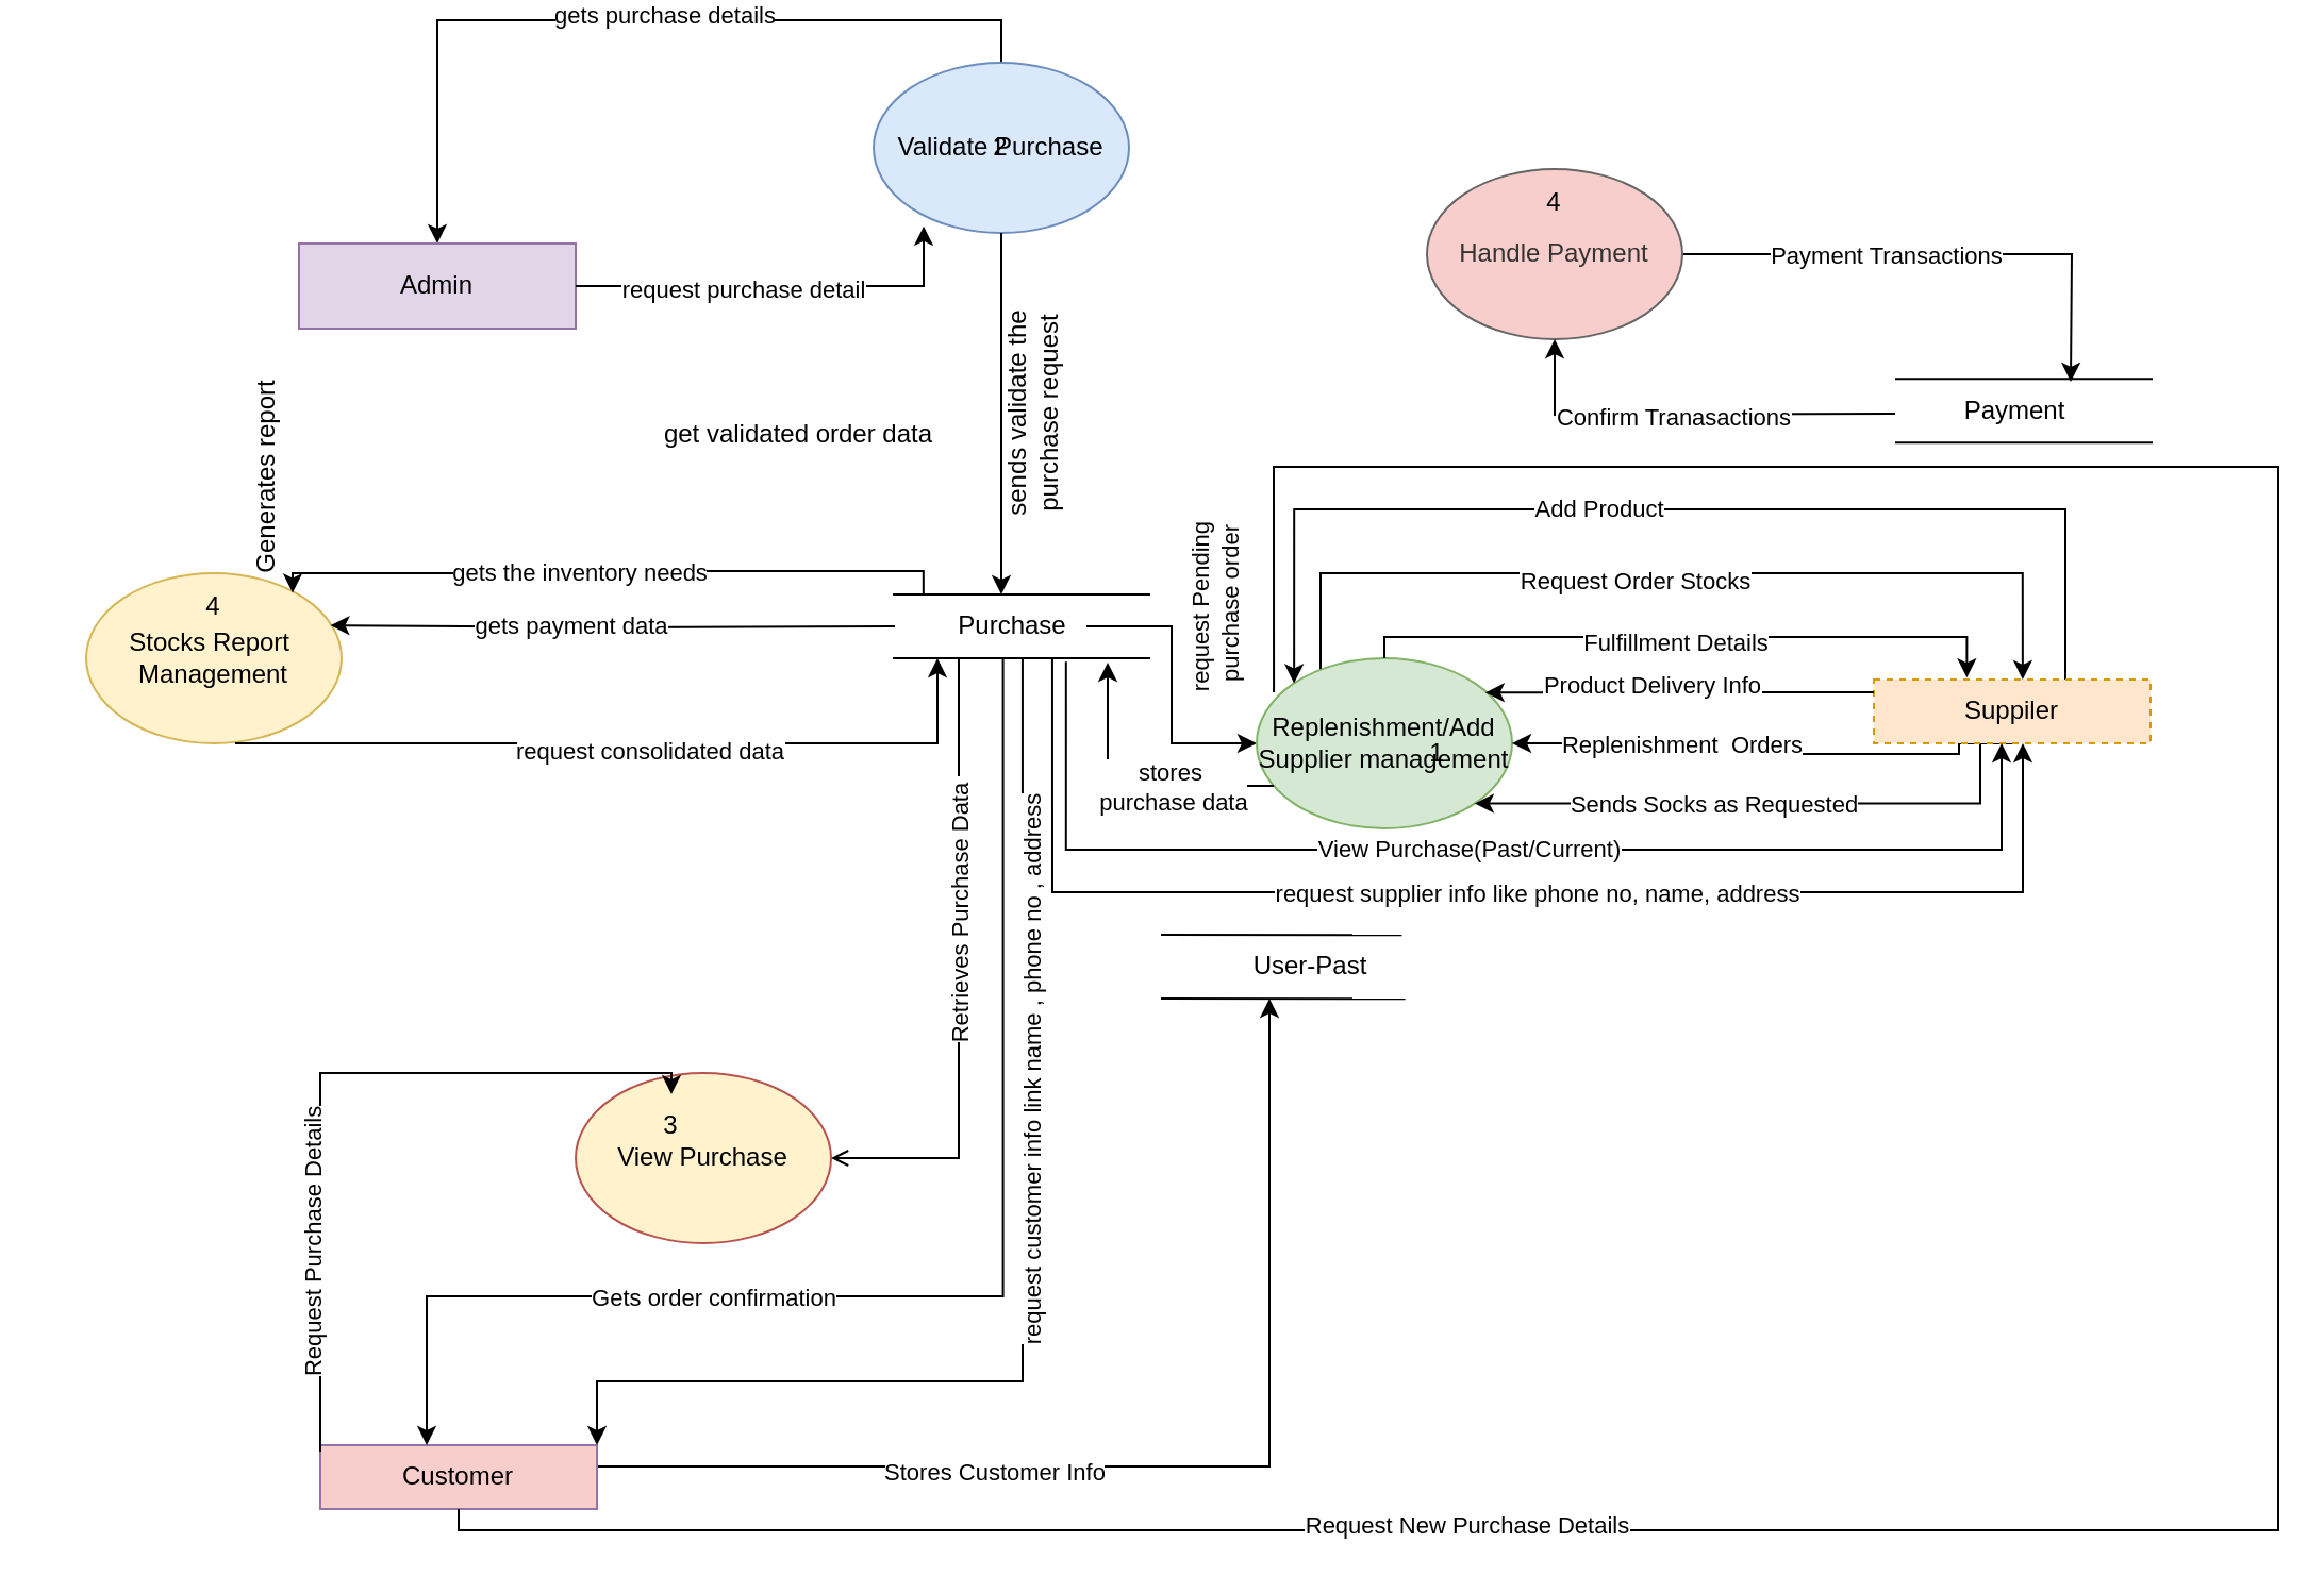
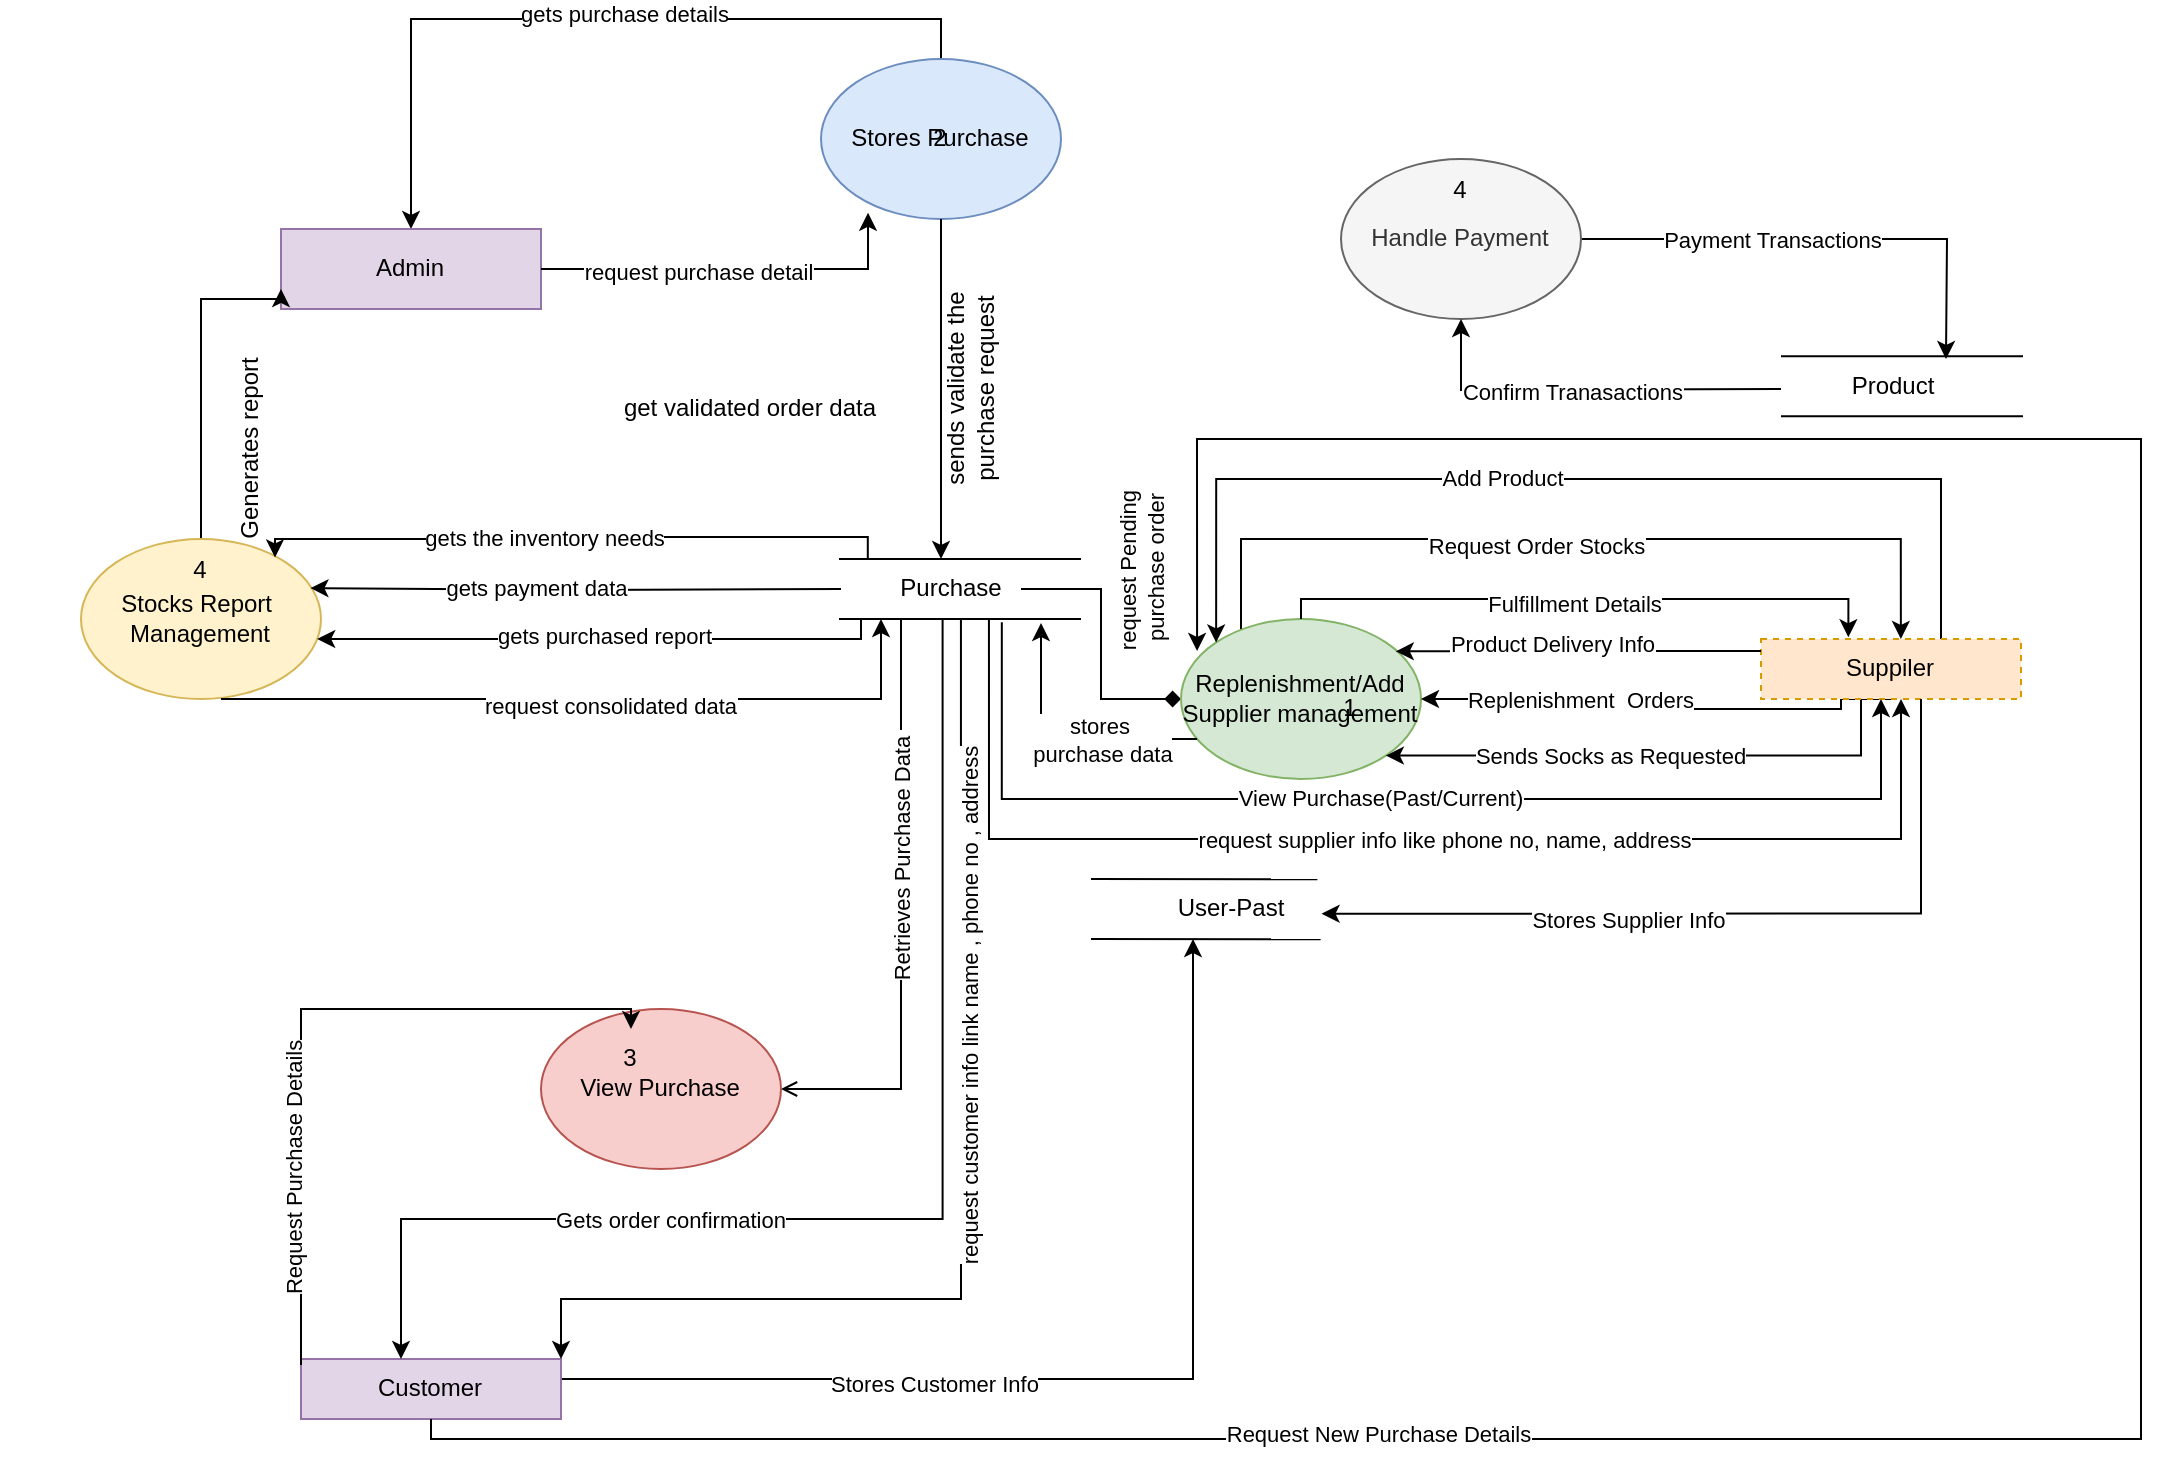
- <mxCell id="5" value="Validate Purchase" style="ellipse;whiteSpace=wrap;html=1;fillColor=#dae8fc;strokeColor=#6c8ebf;" parent="1" vertex="1"><mxGeometry x="410" y="20" width="120" height="80" as="geometry" /></mxCell>
+ <mxCell id="5" value="Stores Purchase" style="ellipse;whiteSpace=wrap;html=1;fillColor=#dae8fc;strokeColor=#6c8ebf;" parent="1" vertex="1"><mxGeometry x="410" y="20" width="120" height="80" as="geometry" /></mxCell>
- <mxCell id="60" value="Handle Payment" style="ellipse;whiteSpace=wrap;html=1;fillColor=#f8cecc;fontColor=#333333;strokeColor=#666666;" parent="1" vertex="1"><mxGeometry x="670" y="70" width="120" height="80" as="geometry" /></mxCell>
+ <mxCell id="60" value="Handle Payment" style="ellipse;whiteSpace=wrap;html=1;fillColor=#f5f5f5;fontColor=#333333;strokeColor=#666666;" parent="1" vertex="1"><mxGeometry x="670" y="70" width="120" height="80" as="geometry" /></mxCell>
+ <mxCell id="6" style="edgeStyle=orthogonalEdgeStyle;rounded=0;orthogonalLoop=1;jettySize=auto;html=1;exitX=0.5;exitY=0;exitDx=0;exitDy=0;entryX=0;entryY=0.75;entryDx=0;entryDy=0;" parent="1" source="7" target="4" edge="1"><mxGeometry relative="1" as="geometry"><mxPoint x="210" y="160" as="targetPoint" /><Array as="points"><mxPoint x="100" y="140" /></Array></mxGeometry></mxCell>
- <mxCell id="70" value="Payment" style="text;html=1;align=center;verticalAlign=middle;resizable=0;points=[];autosize=1;strokeColor=none;fillColor=none;" parent="1" vertex="1"><mxGeometry x="911" y="168.67" width="70" height="30" as="geometry" /></mxCell>
+ <mxCell id="70" value="Product" style="text;html=1;align=center;verticalAlign=middle;resizable=0;points=[];autosize=1;strokeColor=none;fillColor=none;" parent="1" vertex="1"><mxGeometry x="911" y="168.67" width="70" height="30" as="geometry" /></mxCell>
+ <mxCell id="10" style="edgeStyle=orthogonalEdgeStyle;rounded=0;orthogonalLoop=1;jettySize=auto;html=1;" parent="1" source="16" target="7" edge="1"><mxGeometry relative="1" as="geometry"><Array as="points"><mxPoint x="430" y="300" /><mxPoint x="430" y="310" /></Array></mxGeometry></mxCell>
+ <mxCell id="11" value="gets purchased report" style="edgeLabel;html=1;align=center;verticalAlign=middle;resizable=0;points=[];" parent="10" vertex="1" connectable="0"><mxGeometry x="0.024" y="-2" relative="1" as="geometry"><mxPoint as="offset" /></mxGeometry></mxCell>
- <mxCell id="77" style="edgeStyle=orthogonalEdgeStyle;rounded=0;orthogonalLoop=1;jettySize=auto;html=1;entryX=0.067;entryY=0.2;entryDx=0;entryDy=0;entryPerimeter=0;endArrow=none;" edge="1" parent="1" source="32" target="39"><mxGeometry relative="1" as="geometry"><Array as="points"><mxPoint x="215" y="710" /><mxPoint x="1070" y="710" /><mxPoint x="1070" y="210" /><mxPoint x="598" y="210" /></Array></mxGeometry></mxCell>
+ <mxCell id="77" style="edgeStyle=orthogonalEdgeStyle;rounded=0;orthogonalLoop=1;jettySize=auto;html=1;entryX=0.067;entryY=0.2;entryDx=0;entryDy=0;entryPerimeter=0;" edge="1" parent="1" source="32" target="39"><mxGeometry relative="1" as="geometry"><Array as="points"><mxPoint x="215" y="710" /><mxPoint x="1070" y="710" /><mxPoint x="1070" y="210" /><mxPoint x="598" y="210" /></Array></mxGeometry></mxCell>
- <mxCell id="12" style="edgeStyle=orthogonalEdgeStyle;rounded=0;orthogonalLoop=1;jettySize=auto;html=1;" parent="1" source="16" target="39" edge="1"><mxGeometry relative="1" as="geometry" /></mxCell>
+ <mxCell id="12" style="edgeStyle=orthogonalEdgeStyle;rounded=0;orthogonalLoop=1;jettySize=auto;html=1;endArrow=diamond;" parent="1" source="16" target="39" edge="1"><mxGeometry relative="1" as="geometry" /></mxCell>
+ <mxCell id="54" style="edgeStyle=orthogonalEdgeStyle;rounded=0;orthogonalLoop=1;jettySize=auto;html=1;entryX=1.003;entryY=0.578;entryDx=0;entryDy=0;entryPerimeter=0;" parent="1" source="48" target="51" edge="1"><mxGeometry relative="1" as="geometry"><Array as="points"><mxPoint x="960" y="447" /></Array></mxGeometry></mxCell>
+ <mxCell id="55" value="Stores Supplier Info" style="edgeLabel;html=1;align=center;verticalAlign=middle;resizable=0;points=[];" parent="54" vertex="1" connectable="0"><mxGeometry x="0.247" y="3" relative="1" as="geometry"><mxPoint as="offset" /></mxGeometry></mxCell>
- <mxCell id="25" value="View Purchase" style="ellipse;whiteSpace=wrap;html=1;fillColor=#fff2cc;strokeColor=#b85450;" parent="1" vertex="1"><mxGeometry x="270" y="495" width="120" height="80" as="geometry" /></mxCell>
+ <mxCell id="25" value="View Purchase" style="ellipse;whiteSpace=wrap;html=1;fillColor=#f8cecc;strokeColor=#b85450;" parent="1" vertex="1"><mxGeometry x="270" y="495" width="120" height="80" as="geometry" /></mxCell>
- <mxCell id="32" value="Customer" style="rounded=0;whiteSpace=wrap;html=1;fillColor=#f8cecc;strokeColor=#9673a6;" parent="1" vertex="1"><mxGeometry x="150" y="670" width="130" height="30" as="geometry" /></mxCell>
+ <mxCell id="32" value="Customer" style="rounded=0;whiteSpace=wrap;html=1;fillColor=#e1d5e7;strokeColor=#9673a6;" parent="1" vertex="1"><mxGeometry x="150" y="670" width="130" height="30" as="geometry" /></mxCell>
